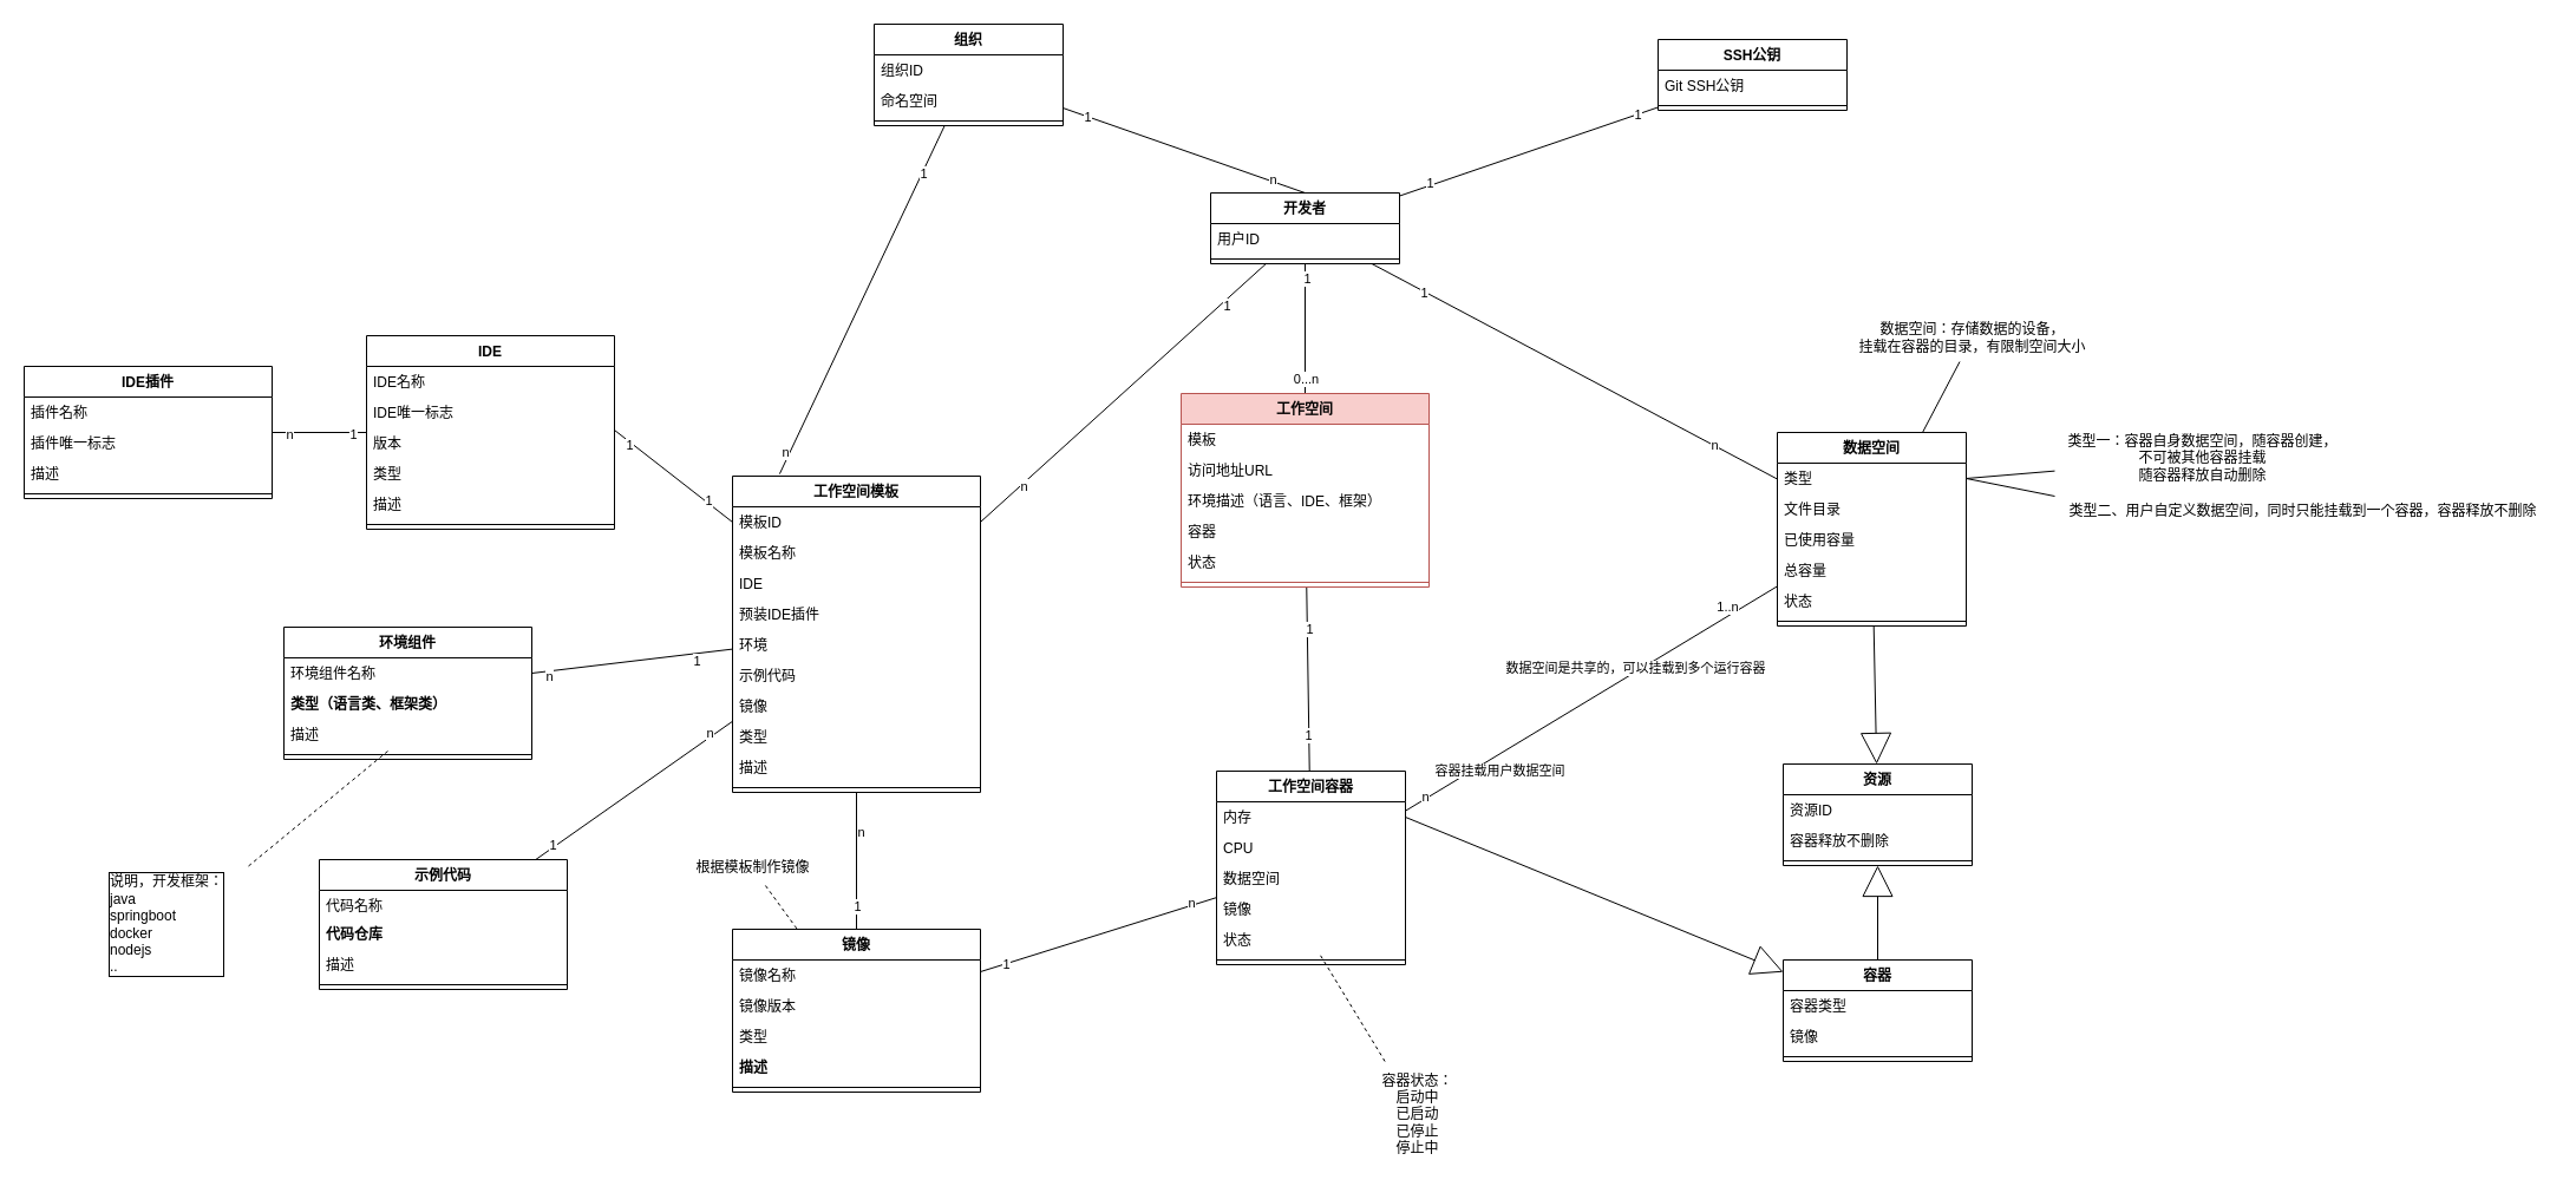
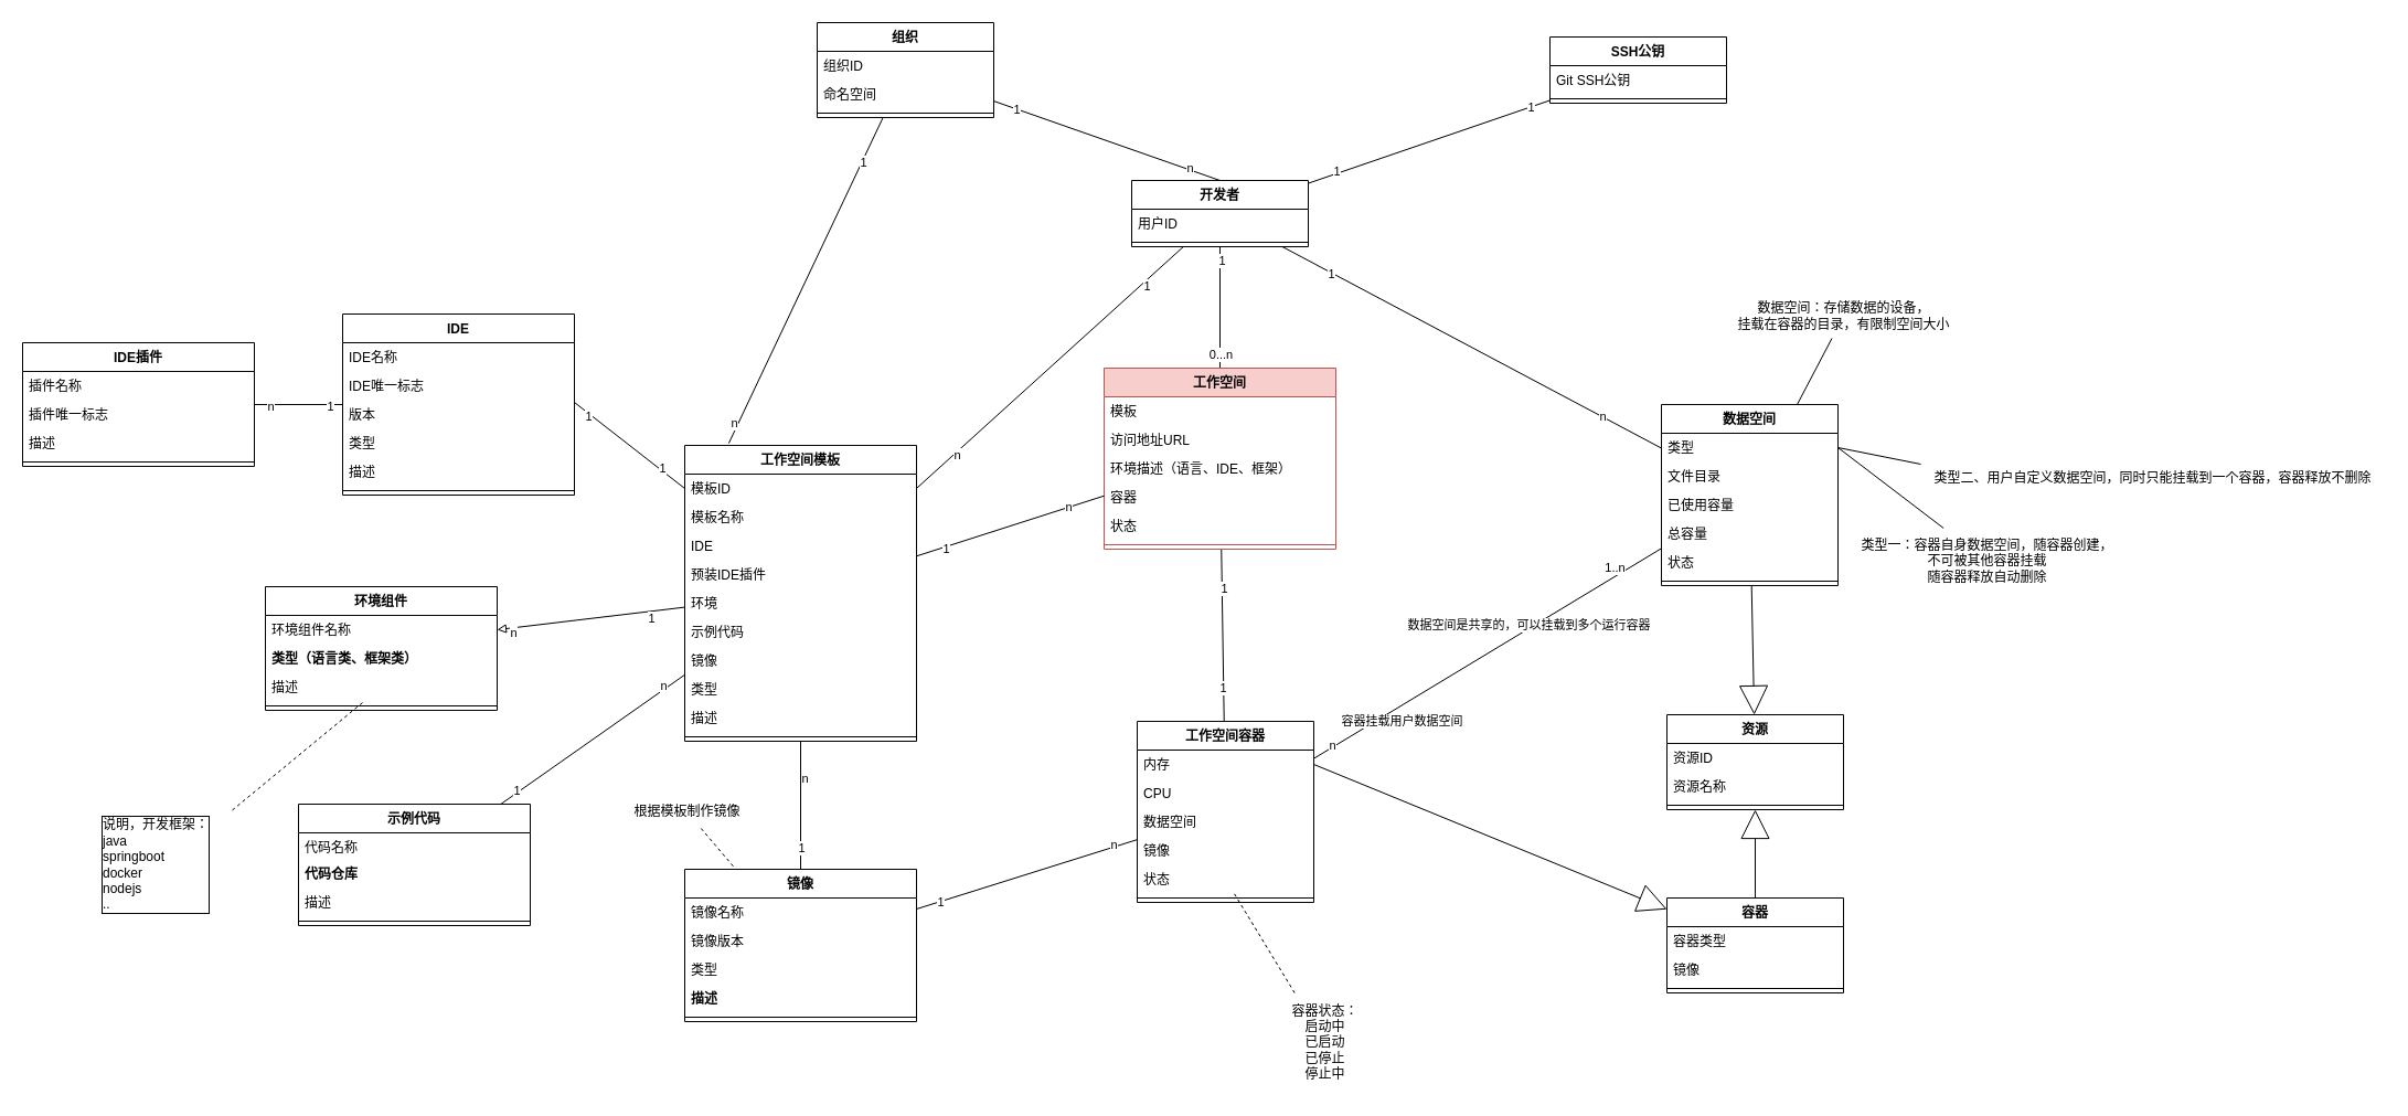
- <mxCell id="16" value="类型一：容器自身数据空间，随容器创建，&lt;br&gt;不可被其他容器挂载&lt;br&gt;随容器释放自动删除" style="text;html=1;align=center;verticalAlign=middle;resizable=0;points=[];autosize=1;strokeColor=none;fillColor=none;" parent="1" vertex="1"><mxGeometry x="1740" y="358" width="250" height="60" as="geometry" /></mxCell>
+ <mxCell id="16" value="类型一：容器自身数据空间，随容器创建，&lt;br&gt;不可被其他容器挂载&lt;br&gt;随容器释放自动删除" style="text;html=1;align=center;verticalAlign=middle;resizable=0;points=[];autosize=1;strokeColor=none;fillColor=none;" parent="1" vertex="1"><mxGeometry x="1675" y="478" width="250" height="60" as="geometry" /></mxCell>
+ <mxCell id="61" style="edgeStyle=none;html=1;endArrow=none;endFill=0;" parent="1" source="76" target="41" edge="1"><mxGeometry relative="1" as="geometry" /></mxCell>
+ <mxCell id="62" value="n" style="edgeLabel;html=1;align=center;verticalAlign=middle;resizable=0;points=[];" parent="61" vertex="1" connectable="0"><mxGeometry x="0.625" y="1" relative="1" as="geometry"><mxPoint as="offset" /></mxGeometry></mxCell>
+ <mxCell id="63" value="1" style="edgeLabel;html=1;align=center;verticalAlign=middle;resizable=0;points=[];" parent="61" vertex="1" connectable="0"><mxGeometry x="-0.7" y="-2" relative="1" as="geometry"><mxPoint as="offset" /></mxGeometry></mxCell>
- <mxCell id="70" style="edgeStyle=none;html=1;entryX=1;entryY=0.5;entryDx=0;entryDy=0;endArrow=none;endFill=0;endSize=6;startArrow=none;startFill=0;targetPerimeterSpacing=0;sourcePerimeterSpacing=0;startSize=12;" parent="1" source="76" target="127" edge="1"><mxGeometry relative="1" as="geometry" /></mxCell>
+ <mxCell id="70" style="edgeStyle=none;html=1;entryX=1;entryY=0.5;entryDx=0;entryDy=0;endArrow=block;endFill=0;endSize=6;startArrow=none;startFill=0;targetPerimeterSpacing=0;sourcePerimeterSpacing=0;startSize=12;" parent="1" source="76" target="127" edge="1"><mxGeometry relative="1" as="geometry" /></mxCell>
- <mxCell id="58" value="容器释放不删除" style="text;strokeColor=none;fillColor=none;align=left;verticalAlign=top;spacingLeft=4;spacingRight=4;overflow=hidden;rotatable=0;points=[[0,0.5],[1,0.5]];portConstraint=eastwest;" parent="56" vertex="1"><mxGeometry y="52" width="160" height="26" as="geometry" /></mxCell>
+ <mxCell id="58" value="资源名称" style="text;strokeColor=none;fillColor=none;align=left;verticalAlign=top;spacingLeft=4;spacingRight=4;overflow=hidden;rotatable=0;points=[[0,0.5],[1,0.5]];portConstraint=eastwest;" parent="56" vertex="1"><mxGeometry y="52" width="160" height="26" as="geometry" /></mxCell>
- <mxCell id="141" value="根据模板制作镜像" style="text;html=1;align=center;verticalAlign=middle;resizable=0;points=[];autosize=1;strokeColor=none;fillColor=none;" parent="1" vertex="1"><mxGeometry x="577" y="720" width="120" height="30" as="geometry" /></mxCell>
+ <mxCell id="141" value="根据模板制作镜像" style="text;html=1;align=center;verticalAlign=middle;resizable=0;points=[];autosize=1;strokeColor=none;fillColor=none;" parent="1" vertex="1"><mxGeometry x="562" y="720" width="120" height="30" as="geometry" /></mxCell>
